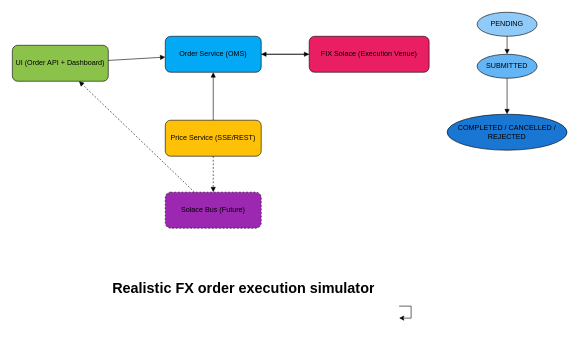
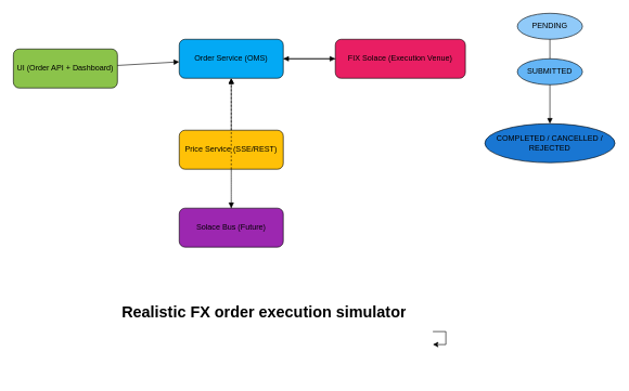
- <mxCell id="16" style="endArrow=block;" parent="1" source="7" target="8" edge="1"><mxGeometry relative="1" as="geometry" /></mxCell>
+ <mxCell id="16" style="endArrow=none;" parent="1" source="7" target="8" edge="1"><mxGeometry relative="1" as="geometry" /></mxCell>
- <mxCell id="14" style="dashed=1;endArrow=block;" parent="1" source="6" target="2" edge="1"><mxGeometry relative="1" as="geometry" /></mxCell>
+ <mxCell id="14" style="dashed=1;endArrow=block;" parent="1" source="6" target="3" edge="1"><mxGeometry relative="1" as="geometry" /></mxCell>
- <mxCell id="6" value="Solace Bus (Future)" style="dashed=1;rounded=1;whiteSpace=wrap;html=1;fillColor=#9C27B0;" parent="1" vertex="1"><mxGeometry x="275" y="320" width="160" height="60" as="geometry" /></mxCell>
+ <mxCell id="6" value="Solace Bus (Future)" style="dashed=0;rounded=1;whiteSpace=wrap;html=1;fillColor=#9C27B0;" parent="1" vertex="1"><mxGeometry x="275" y="320" width="160" height="60" as="geometry" /></mxCell>
